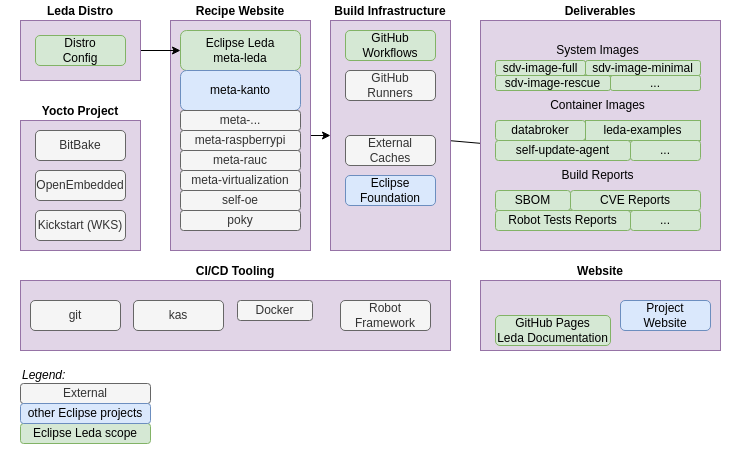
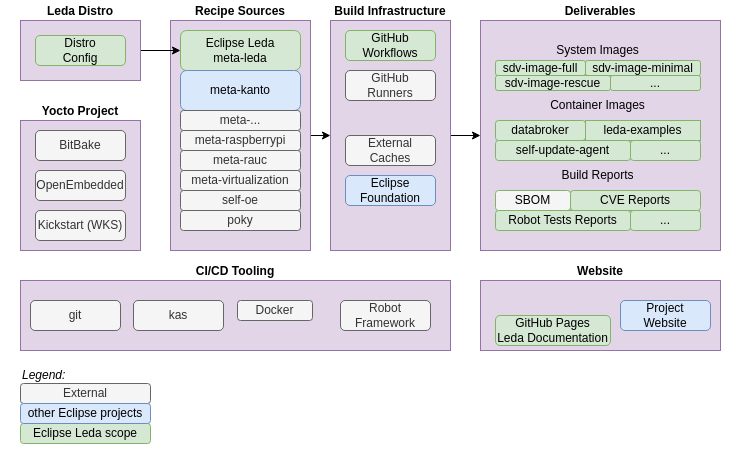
- <mxCell id="3" value="Recipe Website" style="rounded=0;whiteSpace=wrap;html=1;fillColor=#e1d5e7;strokeColor=#9673a6;labelPosition=center;verticalLabelPosition=top;align=center;verticalAlign=bottom;fontStyle=1" vertex="1" parent="1"><mxGeometry x="170" y="20" width="140" height="230" as="geometry" /></mxCell>
+ <mxCell id="3" value="Recipe Sources" style="rounded=0;whiteSpace=wrap;html=1;fillColor=#e1d5e7;strokeColor=#9673a6;labelPosition=center;verticalLabelPosition=top;align=center;verticalAlign=bottom;fontStyle=1" vertex="1" parent="1"><mxGeometry x="170" y="20" width="140" height="230" as="geometry" /></mxCell>
- <mxCell id="14" style="edgeStyle=none;html=1;" edge="1" parent="1" source="15" target="36"><mxGeometry relative="1" as="geometry" /></mxCell>
+ <mxCell id="14" style="edgeStyle=none;html=1;entryX=0;entryY=0.5;entryDx=0;entryDy=0;" edge="1" parent="1" source="15" target="19"><mxGeometry relative="1" as="geometry" /></mxCell>
- <mxCell id="25" value="SBOM" style="rounded=1;whiteSpace=wrap;html=1;fillColor=#d5e8d4;strokeColor=#82b366;" vertex="1" parent="1"><mxGeometry x="495" y="190" width="75" height="20" as="geometry" /></mxCell>
+ <mxCell id="25" value="SBOM" style="rounded=1;whiteSpace=wrap;html=1;fillColor=#f5f5f5;strokeColor=#82b366;" vertex="1" parent="1"><mxGeometry x="495" y="190" width="75" height="20" as="geometry" /></mxCell>
